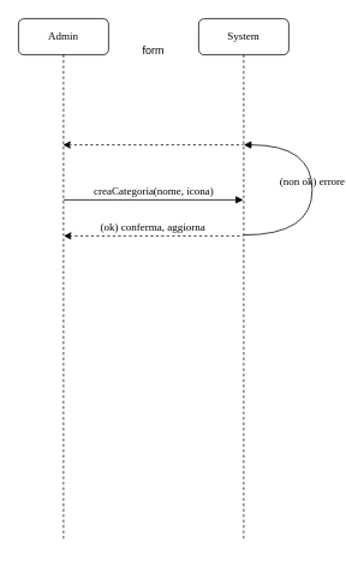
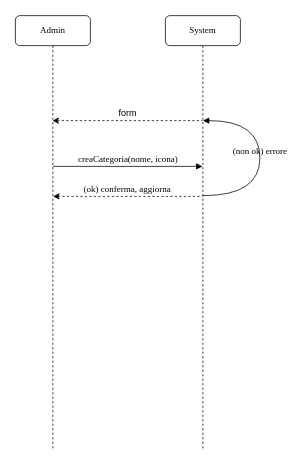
- <mxCell id="7" value="form" style="text;html=1;strokeColor=none;fillColor=none;align=center;verticalAlign=middle;whiteSpace=wrap;rounded=0;" vertex="1" parent="1"><mxGeometry x="150" y="45" width="40" height="20" as="geometry" /></mxCell>
+ <mxCell id="7" value="form" style="text;html=1;strokeColor=none;fillColor=none;align=center;verticalAlign=middle;whiteSpace=wrap;rounded=0;" vertex="1" parent="1"><mxGeometry x="150" y="140" width="40" height="20" as="geometry" /></mxCell>
